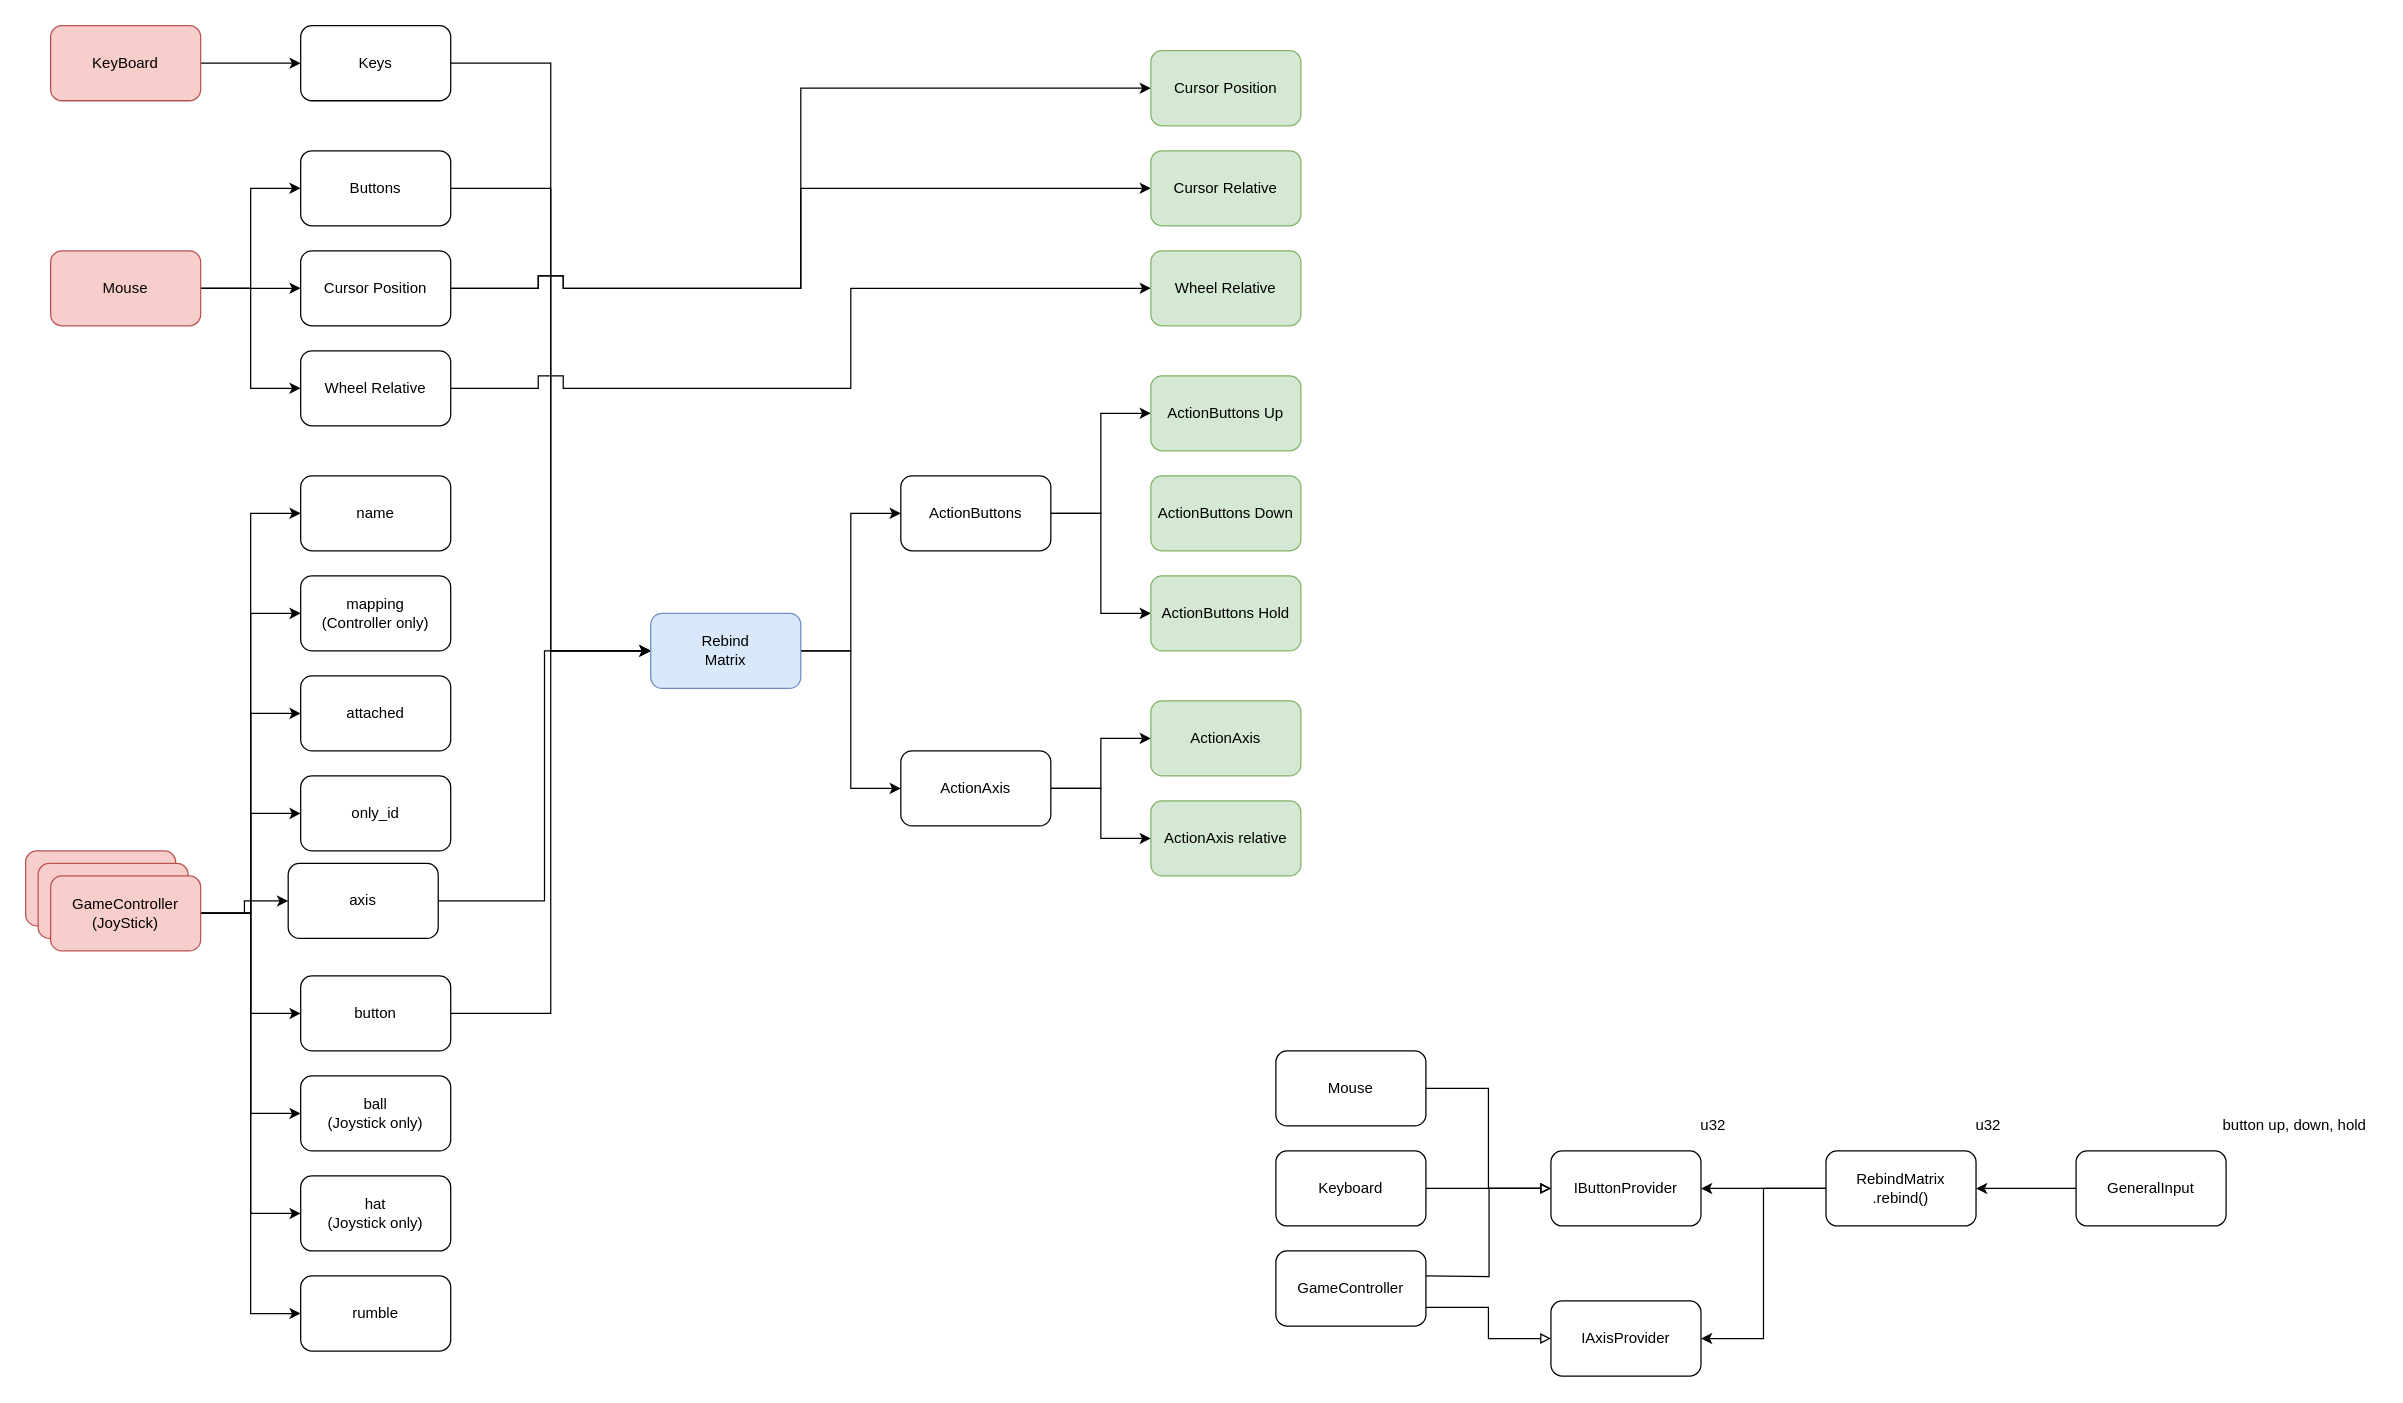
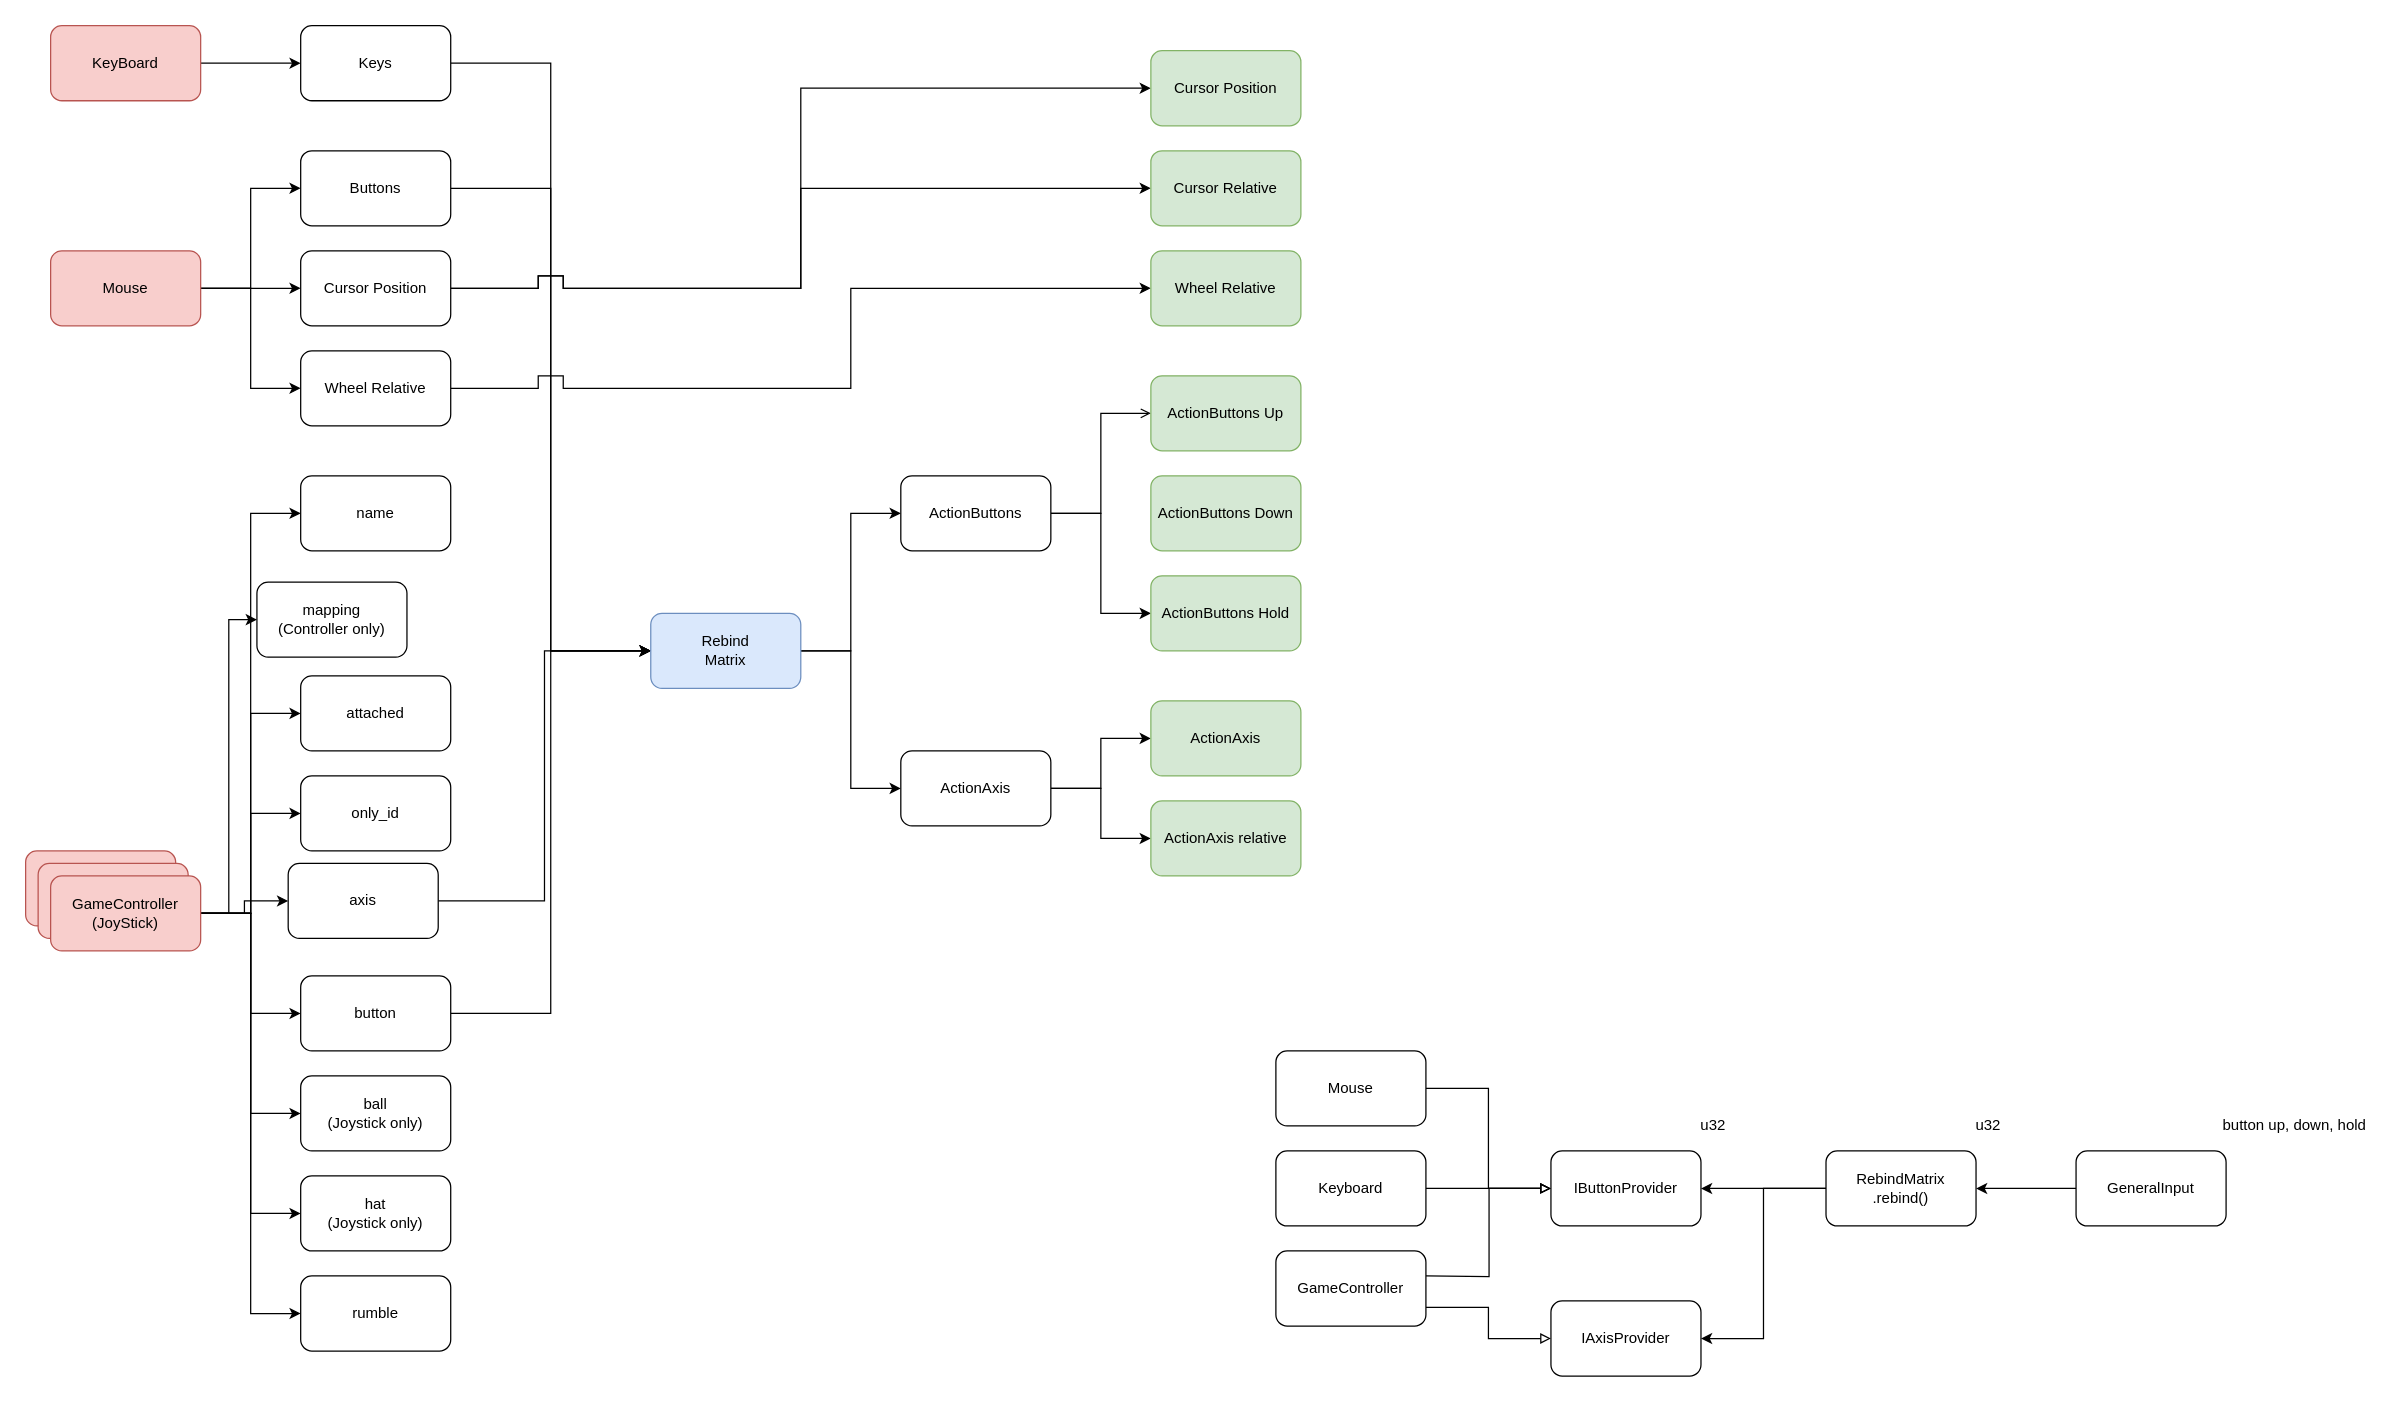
- <mxCell id="43" style="edgeStyle=orthogonalEdgeStyle;rounded=0;orthogonalLoop=1;jettySize=auto;html=1;entryX=0;entryY=0.5;entryDx=0;entryDy=0;" parent="1" source="45" target="52" edge="1"><mxGeometry relative="1" as="geometry" /></mxCell>
+ <mxCell id="43" style="edgeStyle=orthogonalEdgeStyle;rounded=0;orthogonalLoop=1;jettySize=auto;html=1;entryX=0;entryY=0.5;entryDx=0;entryDy=0;endArrow=open;" parent="1" source="45" target="52" edge="1"><mxGeometry relative="1" as="geometry" /></mxCell>
- <mxCell id="30" value="mapping&lt;br&gt;(Controller only)" style="rounded=1;whiteSpace=wrap;html=1;" parent="1" vertex="1"><mxGeometry x="240" y="460" width="120" height="60" as="geometry" /></mxCell>
+ <mxCell id="30" value="mapping&lt;br&gt;(Controller only)" style="rounded=1;whiteSpace=wrap;html=1;" parent="1" vertex="1"><mxGeometry x="205" y="465" width="120" height="60" as="geometry" /></mxCell>
